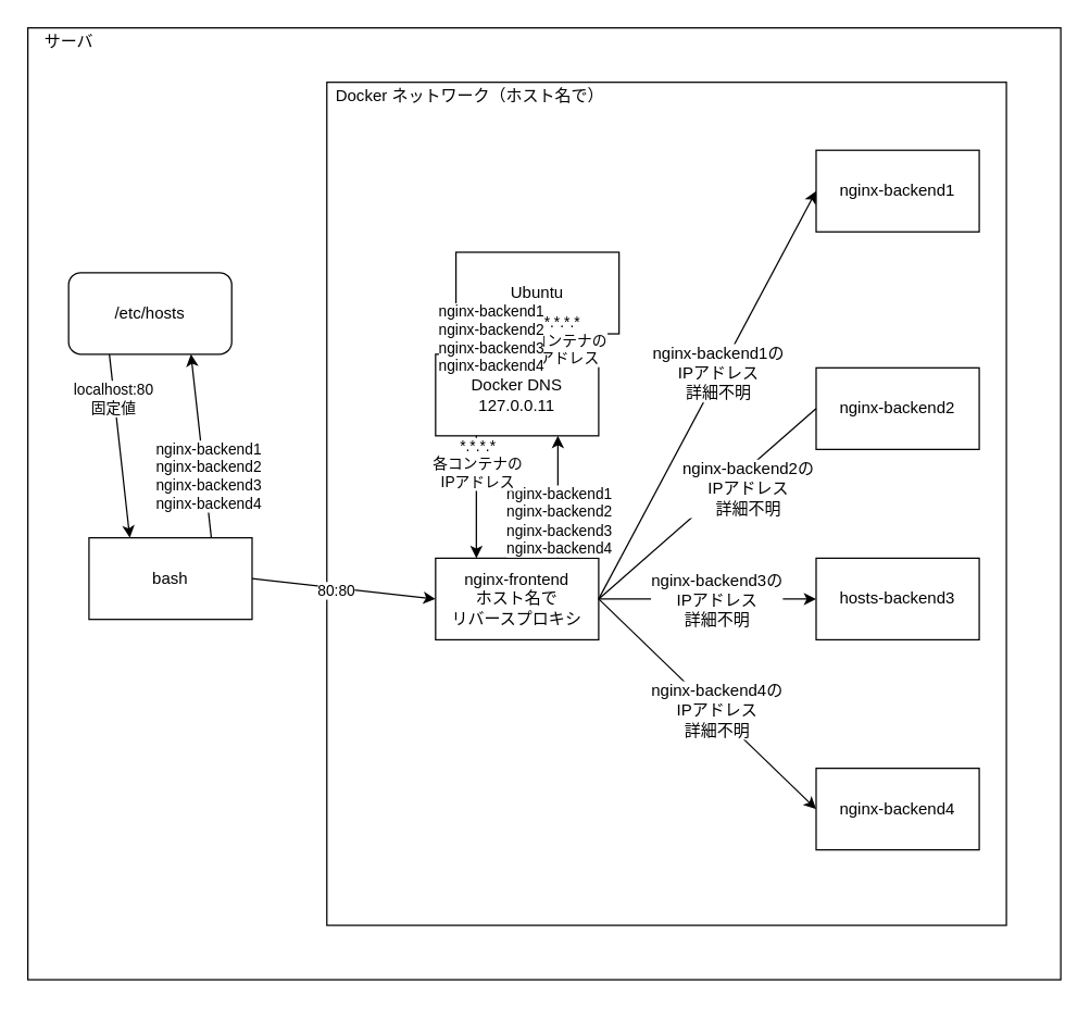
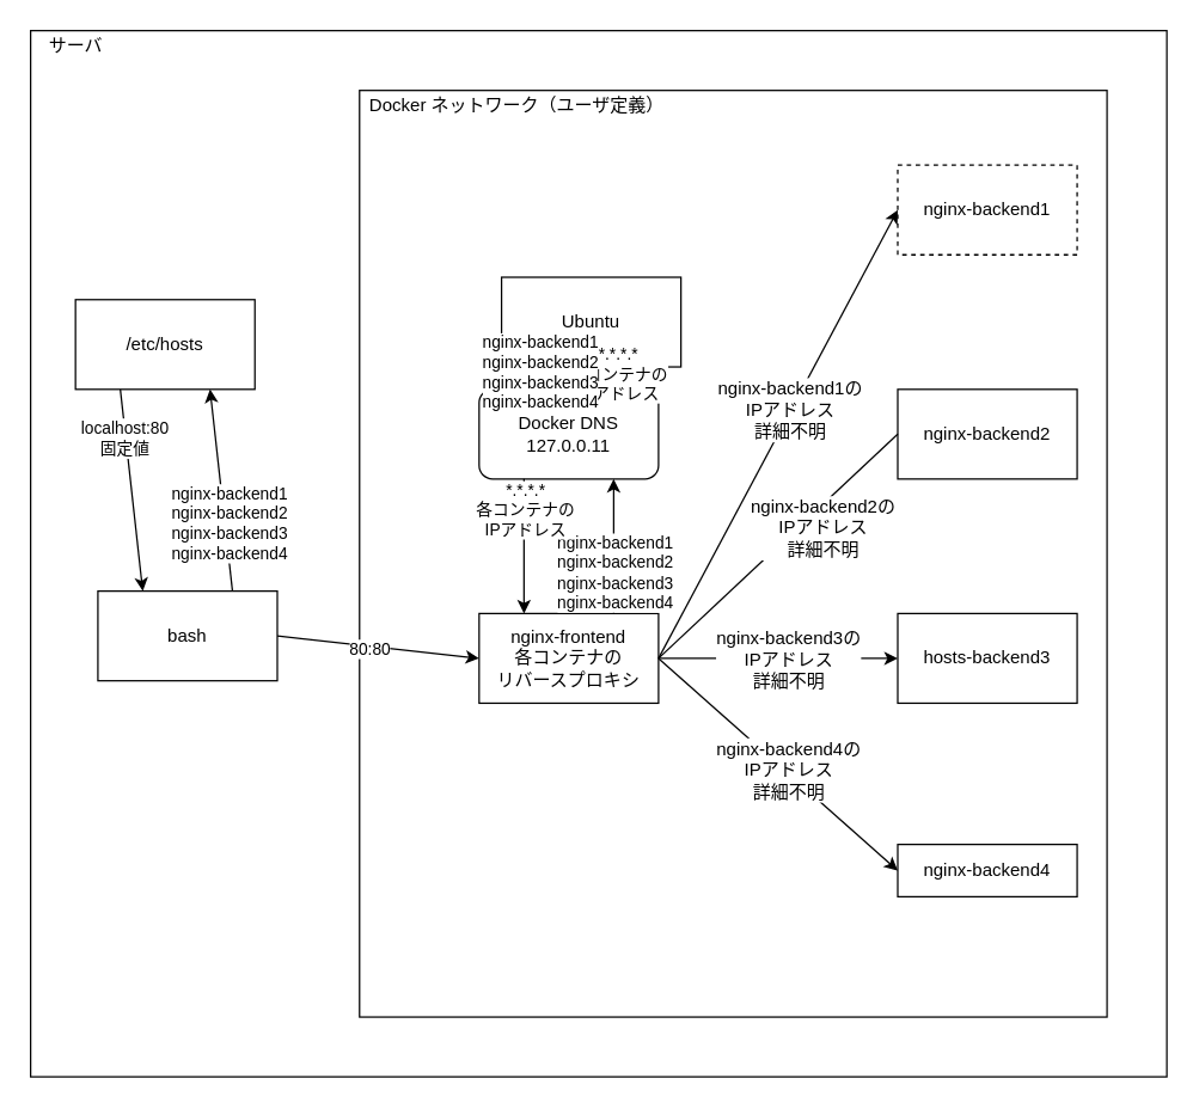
- <mxCell id="36" value="Docker ネットワーク（ホスト名で）" style="text;html=1;align=center;verticalAlign=middle;resizable=0;points=[];autosize=1;strokeColor=none;fillColor=none;" vertex="1" parent="1"><mxGeometry x="240" y="60" width="210" height="20" as="geometry" /></mxCell>
+ <mxCell id="36" value="Docker ネットワーク（ユーザ定義）" style="text;html=1;align=center;verticalAlign=middle;resizable=0;points=[];autosize=1;strokeColor=none;fillColor=none;" vertex="1" parent="1"><mxGeometry x="240" y="60" width="210" height="20" as="geometry" /></mxCell>
- <mxCell id="4" value="nginx-backend1" style="rounded=0;whiteSpace=wrap;html=1;" vertex="1" parent="1"><mxGeometry x="600" y="110" width="120" height="60" as="geometry" /></mxCell>
+ <mxCell id="4" value="nginx-backend1" style="rounded=0;whiteSpace=wrap;html=1;dashed=1;" vertex="1" parent="1"><mxGeometry x="600" y="110" width="120" height="60" as="geometry" /></mxCell>
- <mxCell id="19" value="/etc/hosts" style="whiteSpace=wrap;html=1;rounded=1;" vertex="1" parent="1"><mxGeometry x="50" y="200" width="120" height="60" as="geometry" /></mxCell>
+ <mxCell id="19" value="/etc/hosts" style="rounded=0;whiteSpace=wrap;html=1;" vertex="1" parent="1"><mxGeometry x="50" y="200" width="120" height="60" as="geometry" /></mxCell>
- <mxCell id="10" value="Docker DNS&lt;br&gt;127.0.0.11" style="rounded=0;whiteSpace=wrap;html=1;" vertex="1" parent="1"><mxGeometry x="320" y="260" width="120" height="60" as="geometry" /></mxCell>
+ <mxCell id="10" value="Docker DNS&lt;br&gt;127.0.0.11" style="whiteSpace=wrap;html=1;rounded=1;" vertex="1" parent="1"><mxGeometry x="320" y="260" width="120" height="60" as="geometry" /></mxCell>
- <mxCell id="5" value="nginx-backend2" style="rounded=0;whiteSpace=wrap;html=1;" vertex="1" parent="1"><mxGeometry x="600" y="270" width="120" height="60" as="geometry" /></mxCell>
+ <mxCell id="5" value="nginx-backend2" style="rounded=0;whiteSpace=wrap;html=1;" vertex="1" parent="1"><mxGeometry x="600" y="260" width="120" height="60" as="geometry" /></mxCell>
- <mxCell id="9" value="nginx-frontend&lt;br&gt;ホスト名で&lt;br&gt;リバースプロキシ" style="rounded=0;whiteSpace=wrap;html=1;" vertex="1" parent="1"><mxGeometry x="320" y="410" width="120" height="60" as="geometry" /></mxCell>
+ <mxCell id="9" value="nginx-frontend&lt;br&gt;各コンテナの&lt;br&gt;リバースプロキシ" style="rounded=0;whiteSpace=wrap;html=1;" vertex="1" parent="1"><mxGeometry x="320" y="410" width="120" height="60" as="geometry" /></mxCell>
- <mxCell id="7" value="nginx-backend4" style="rounded=0;whiteSpace=wrap;html=1;" vertex="1" parent="1"><mxGeometry x="600" y="564.5" width="120" height="60" as="geometry" /></mxCell>
+ <mxCell id="7" value="nginx-backend4" style="rounded=0;whiteSpace=wrap;html=1;" vertex="1" parent="1"><mxGeometry x="600" y="564.5" width="120" height="35" as="geometry" /></mxCell>
